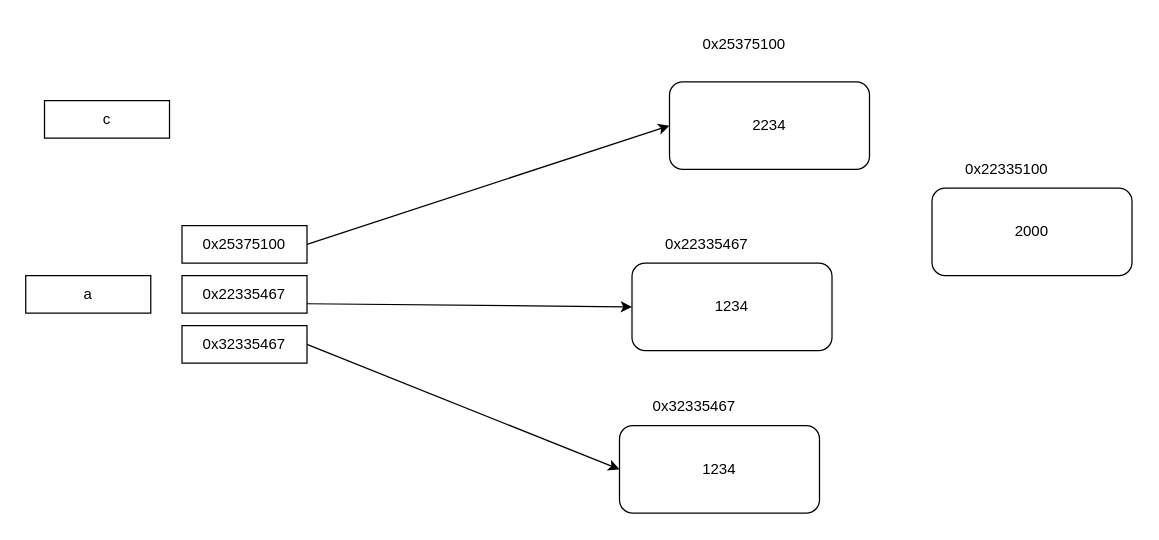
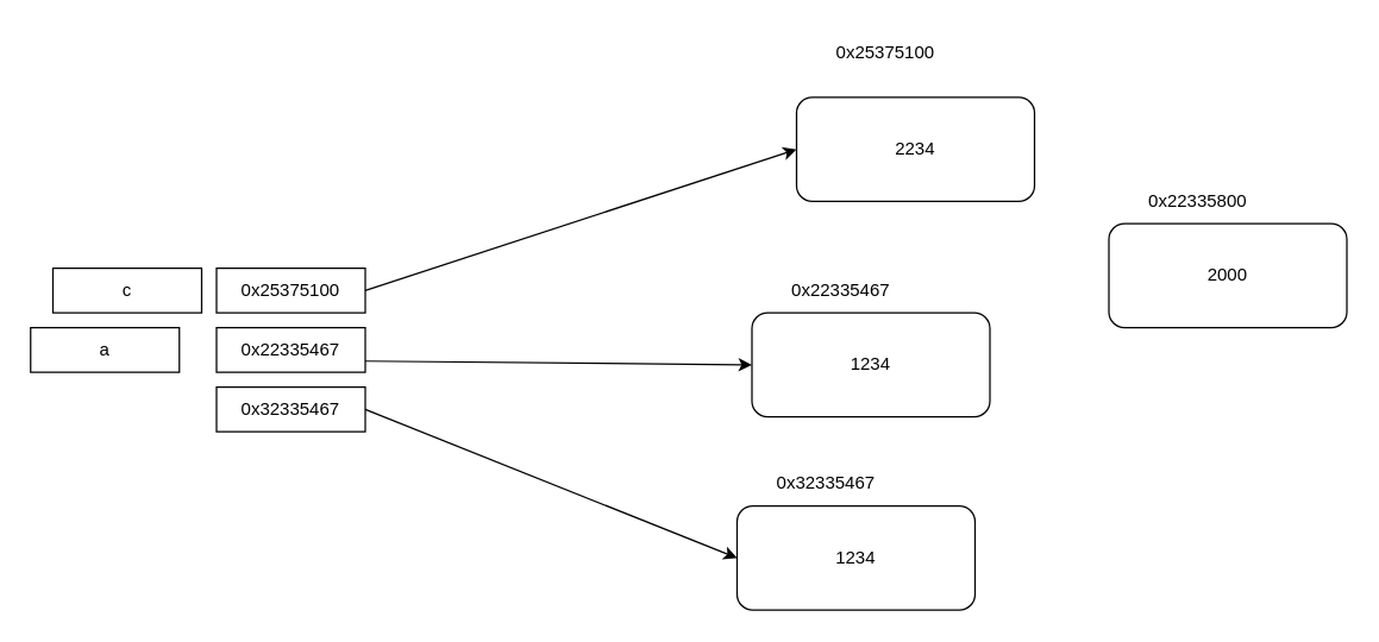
- <mxCell id="12" value="c" style="rounded=0;whiteSpace=wrap;html=1;" vertex="1" parent="1"><mxGeometry x="35" y="80" width="100" height="30" as="geometry" /></mxCell>
+ <mxCell id="12" value="c" style="rounded=0;whiteSpace=wrap;html=1;" vertex="1" parent="1"><mxGeometry x="35" y="180" width="100" height="30" as="geometry" /></mxCell>
- <mxCell id="15" value="0x22335100" style="text;html=1;align=center;verticalAlign=middle;whiteSpace=wrap;rounded=0;" vertex="1" parent="1"><mxGeometry x="745" y="120" width="120" height="30" as="geometry" /></mxCell>
+ <mxCell id="15" value="0x22335800" style="text;html=1;align=center;verticalAlign=middle;whiteSpace=wrap;rounded=0;" vertex="1" parent="1"><mxGeometry x="745" y="120" width="120" height="30" as="geometry" /></mxCell>
